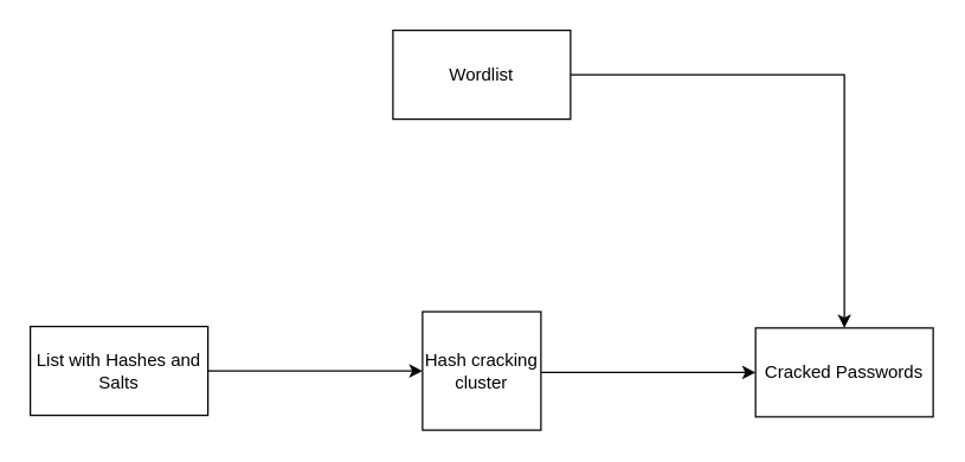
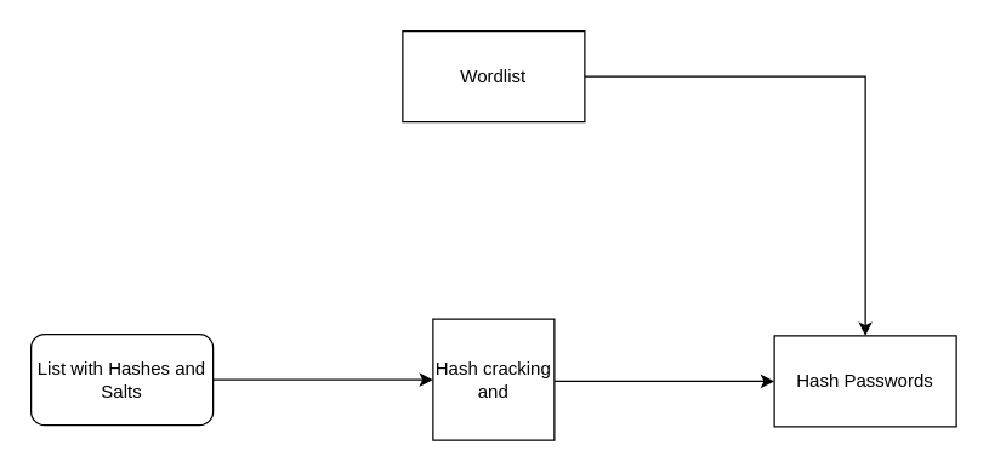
- <mxCell id="3" value="List with Hashes and Salts" style="rounded=0;whiteSpace=wrap;html=1;" parent="1" vertex="1"><mxGeometry x="20" y="220" width="120" height="60" as="geometry" /></mxCell>
+ <mxCell id="3" value="List with Hashes and Salts" style="whiteSpace=wrap;html=1;rounded=1;" parent="1" vertex="1"><mxGeometry x="20" y="220" width="120" height="60" as="geometry" /></mxCell>
- <mxCell id="5" value="Hash cracking cluster" style="whiteSpace=wrap;html=1;aspect=fixed;" parent="1" vertex="1"><mxGeometry x="285" y="210" width="80" height="80" as="geometry" /></mxCell>
+ <mxCell id="5" value="Hash cracking and" style="whiteSpace=wrap;html=1;aspect=fixed;" parent="1" vertex="1"><mxGeometry x="285" y="210" width="80" height="80" as="geometry" /></mxCell>
- <mxCell id="6" value="Cracked Passwords" style="rounded=0;whiteSpace=wrap;html=1;" parent="1" vertex="1"><mxGeometry x="510" y="221" width="120" height="60" as="geometry" /></mxCell>
+ <mxCell id="6" value="Hash Passwords" style="rounded=0;whiteSpace=wrap;html=1;" parent="1" vertex="1"><mxGeometry x="510" y="221" width="120" height="60" as="geometry" /></mxCell>
